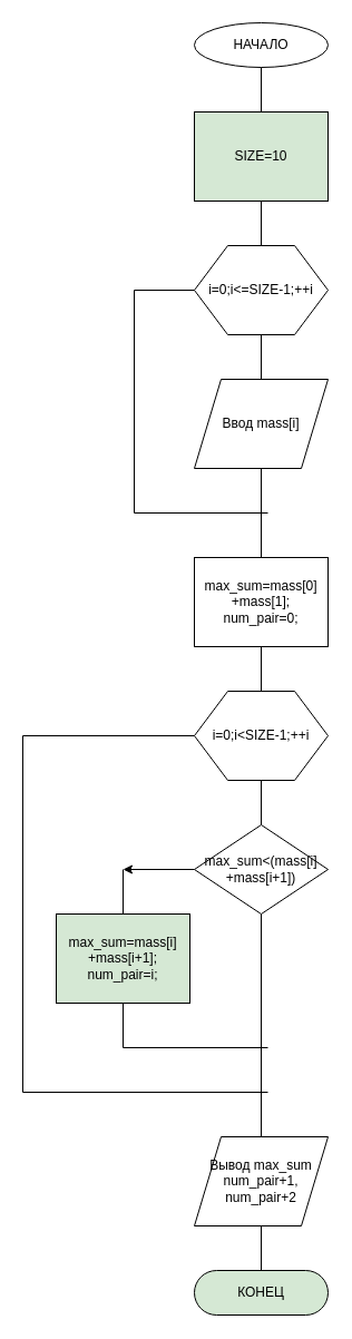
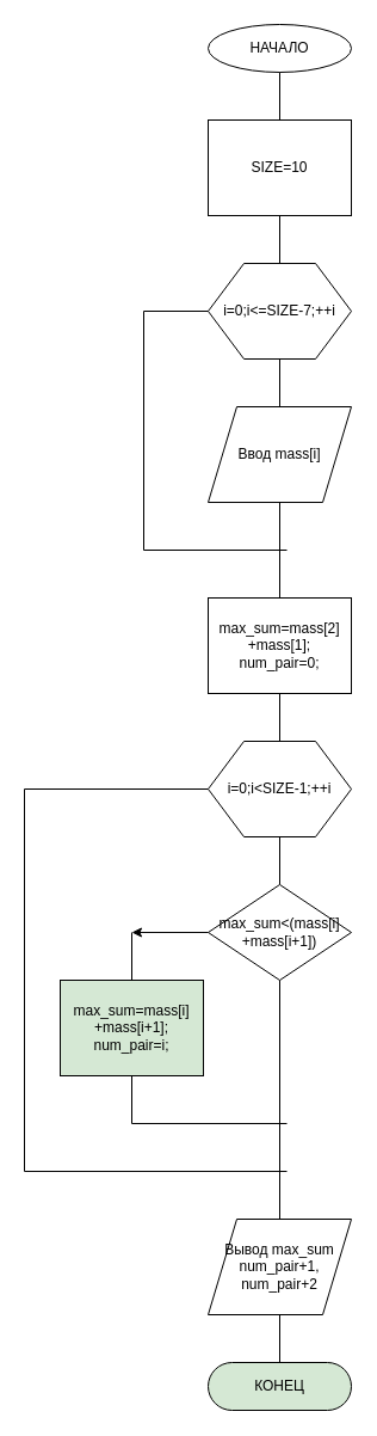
- <mxCell id="4" value="SIZE=10" style="rounded=0;whiteSpace=wrap;html=1;fillColor=#d5e8d4;" vertex="1" parent="1"><mxGeometry x="174" y="100" width="120" height="80" as="geometry" /></mxCell>
+ <mxCell id="4" value="SIZE=10" style="rounded=0;whiteSpace=wrap;html=1;" vertex="1" parent="1"><mxGeometry x="174" y="100" width="120" height="80" as="geometry" /></mxCell>
- <mxCell id="6" value="i=0;i&amp;lt;=SIZE-1;++i" style="shape=hexagon;perimeter=hexagonPerimeter2;whiteSpace=wrap;html=1;" vertex="1" parent="1"><mxGeometry x="174" y="220" width="120" height="80" as="geometry" /></mxCell>
+ <mxCell id="6" value="i=0;i&amp;lt;=SIZE-7;++i" style="shape=hexagon;perimeter=hexagonPerimeter2;whiteSpace=wrap;html=1;" vertex="1" parent="1"><mxGeometry x="174" y="220" width="120" height="80" as="geometry" /></mxCell>
- <mxCell id="13" value="&lt;div&gt;max_sum=mass[0]&lt;/div&gt;&lt;div&gt;+mass[1];&lt;/div&gt;&lt;div&gt;num_pair=0;&lt;br&gt;&lt;/div&gt;" style="rounded=0;whiteSpace=wrap;html=1;" vertex="1" parent="1"><mxGeometry x="174" y="500" width="120" height="80" as="geometry" /></mxCell>
+ <mxCell id="13" value="&lt;div&gt;max_sum=mass[2]&lt;/div&gt;&lt;div&gt;+mass[1];&lt;/div&gt;&lt;div&gt;num_pair=0;&lt;br&gt;&lt;/div&gt;" style="rounded=0;whiteSpace=wrap;html=1;" vertex="1" parent="1"><mxGeometry x="174" y="500" width="120" height="80" as="geometry" /></mxCell>
